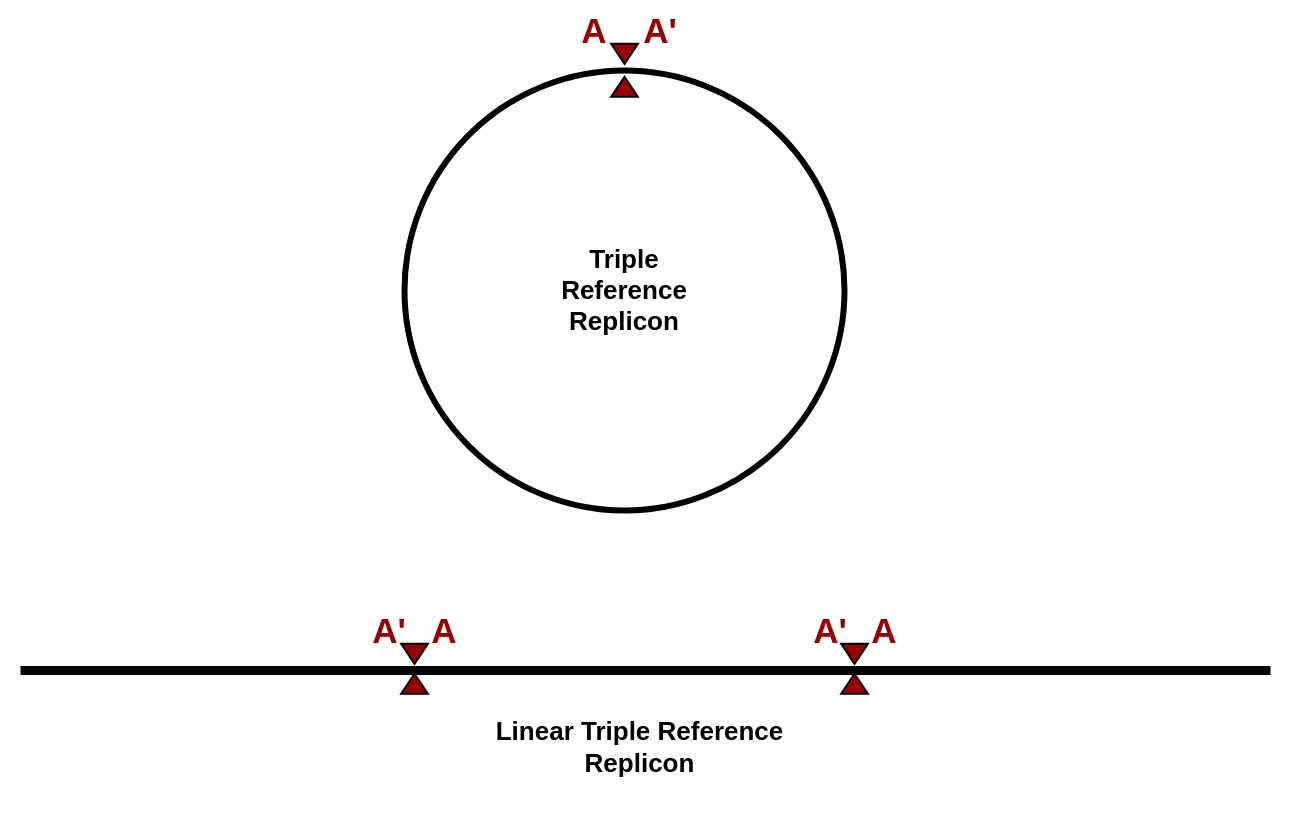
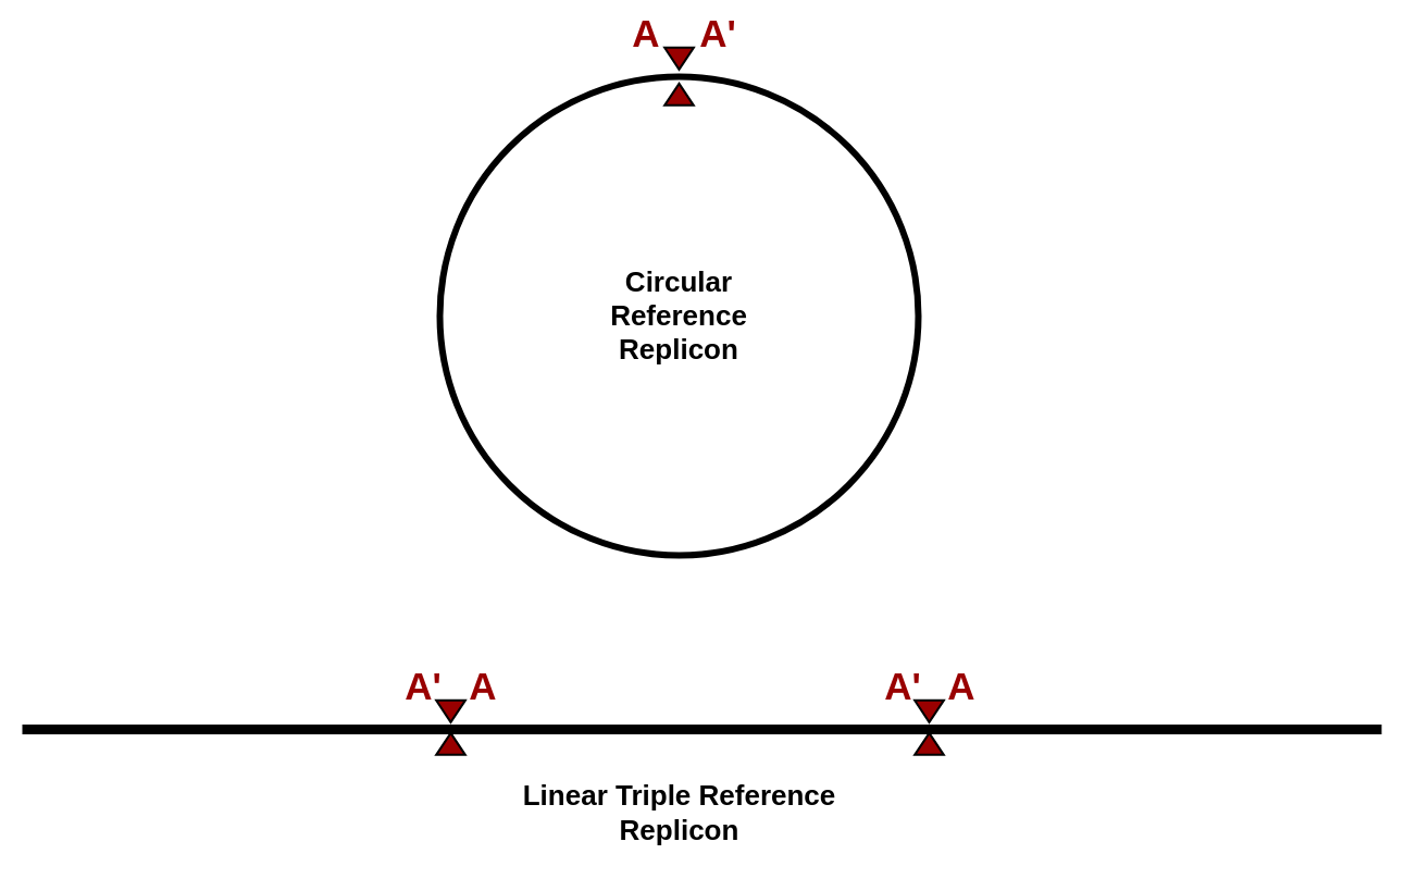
- <mxCell id="3" value="&lt;b&gt;&lt;font style=&quot;font-size: 26px&quot;&gt;Triple&lt;br&gt;Reference Replicon&lt;/font&gt;&lt;/b&gt;" style="text;html=1;strokeColor=none;fillColor=none;align=center;verticalAlign=middle;whiteSpace=wrap;rounded=0;" vertex="1" parent="1"><mxGeometry x="542" y="240" width="164" height="100" as="geometry" /></mxCell>
+ <mxCell id="3" value="&lt;b&gt;&lt;font style=&quot;font-size: 26px&quot;&gt;Circular&lt;br&gt;Reference Replicon&lt;/font&gt;&lt;/b&gt;" style="text;html=1;strokeColor=none;fillColor=none;align=center;verticalAlign=middle;whiteSpace=wrap;rounded=0;" vertex="1" parent="1"><mxGeometry x="542" y="240" width="164" height="100" as="geometry" /></mxCell>
- <mxCell id="11" value="&lt;b&gt;&lt;font style=&quot;font-size: 26px&quot;&gt;Linear Triple Reference Replicon&lt;/font&gt;&lt;/b&gt;" style="text;html=1;strokeColor=none;fillColor=none;align=center;verticalAlign=middle;whiteSpace=wrap;rounded=0;" vertex="1" parent="1"><mxGeometry x="464.5" y="696.67" width="349" height="100" as="geometry" /></mxCell>
+ <mxCell id="11" value="&lt;b&gt;&lt;font style=&quot;font-size: 26px&quot;&gt;Linear Triple Reference Replicon&lt;/font&gt;&lt;/b&gt;" style="text;html=1;strokeColor=none;fillColor=none;align=center;verticalAlign=middle;whiteSpace=wrap;rounded=0;" vertex="1" parent="1"><mxGeometry x="449.5" y="696.67" width="349" height="100" as="geometry" /></mxCell>
